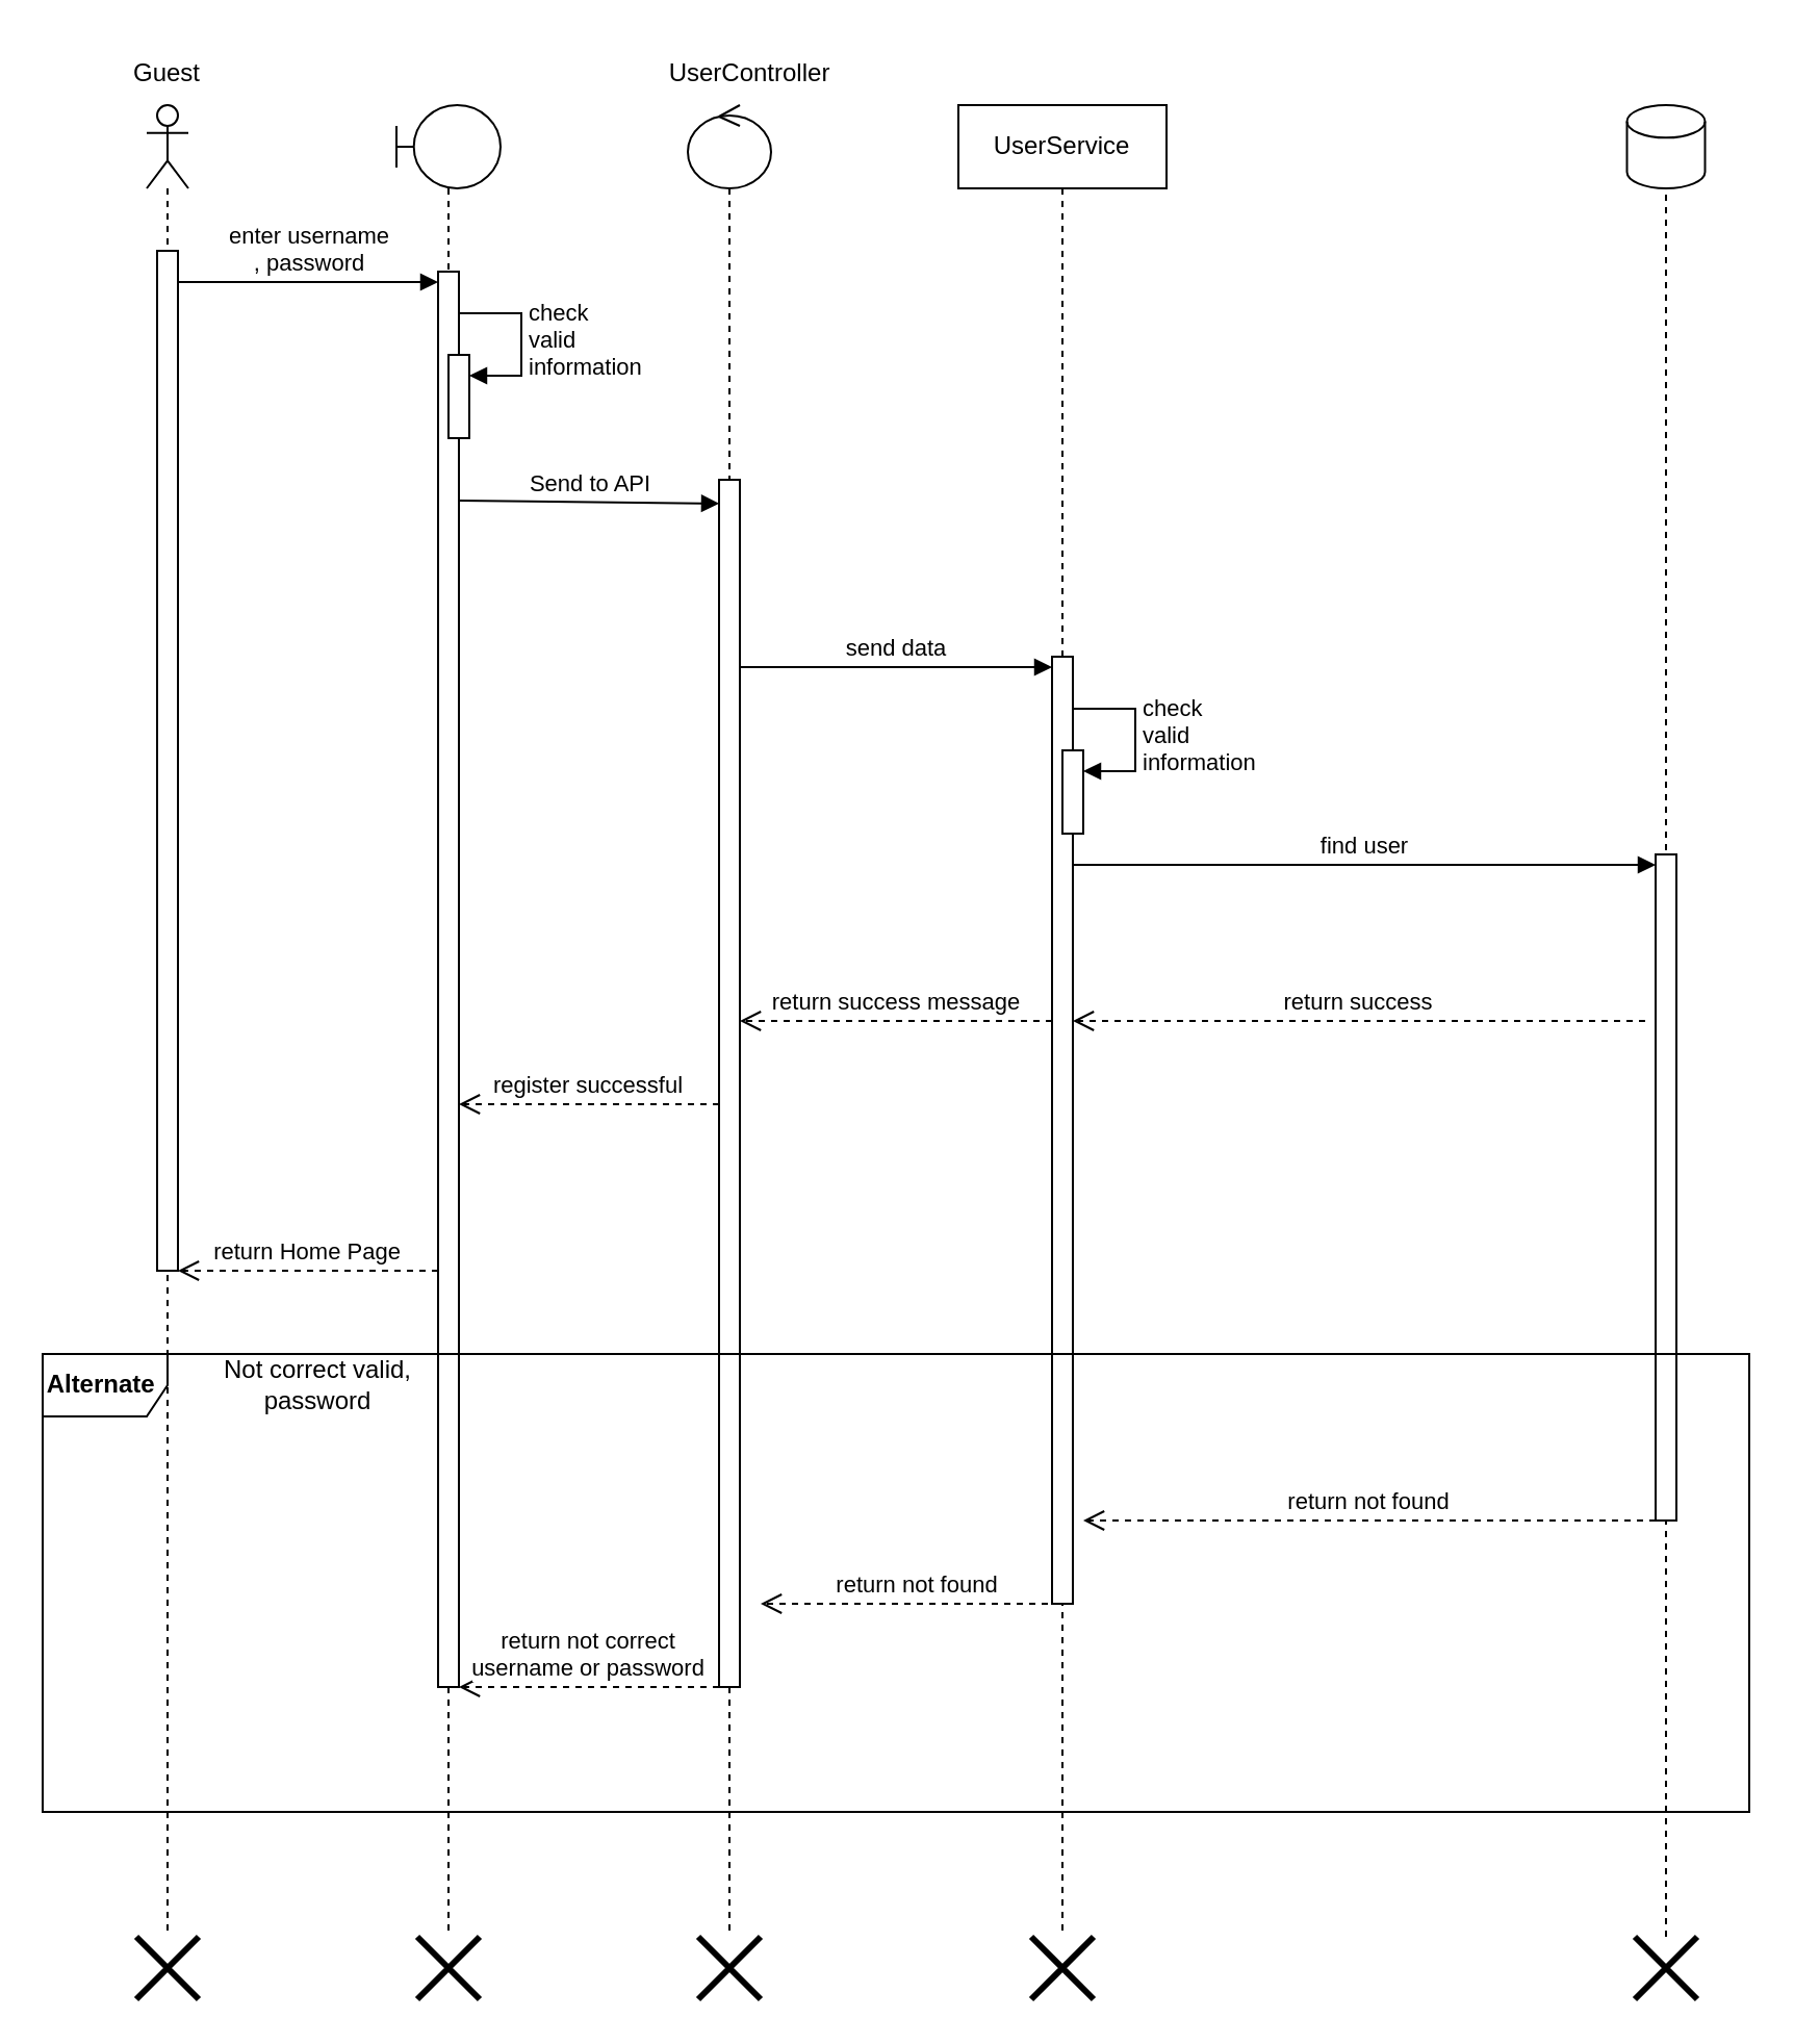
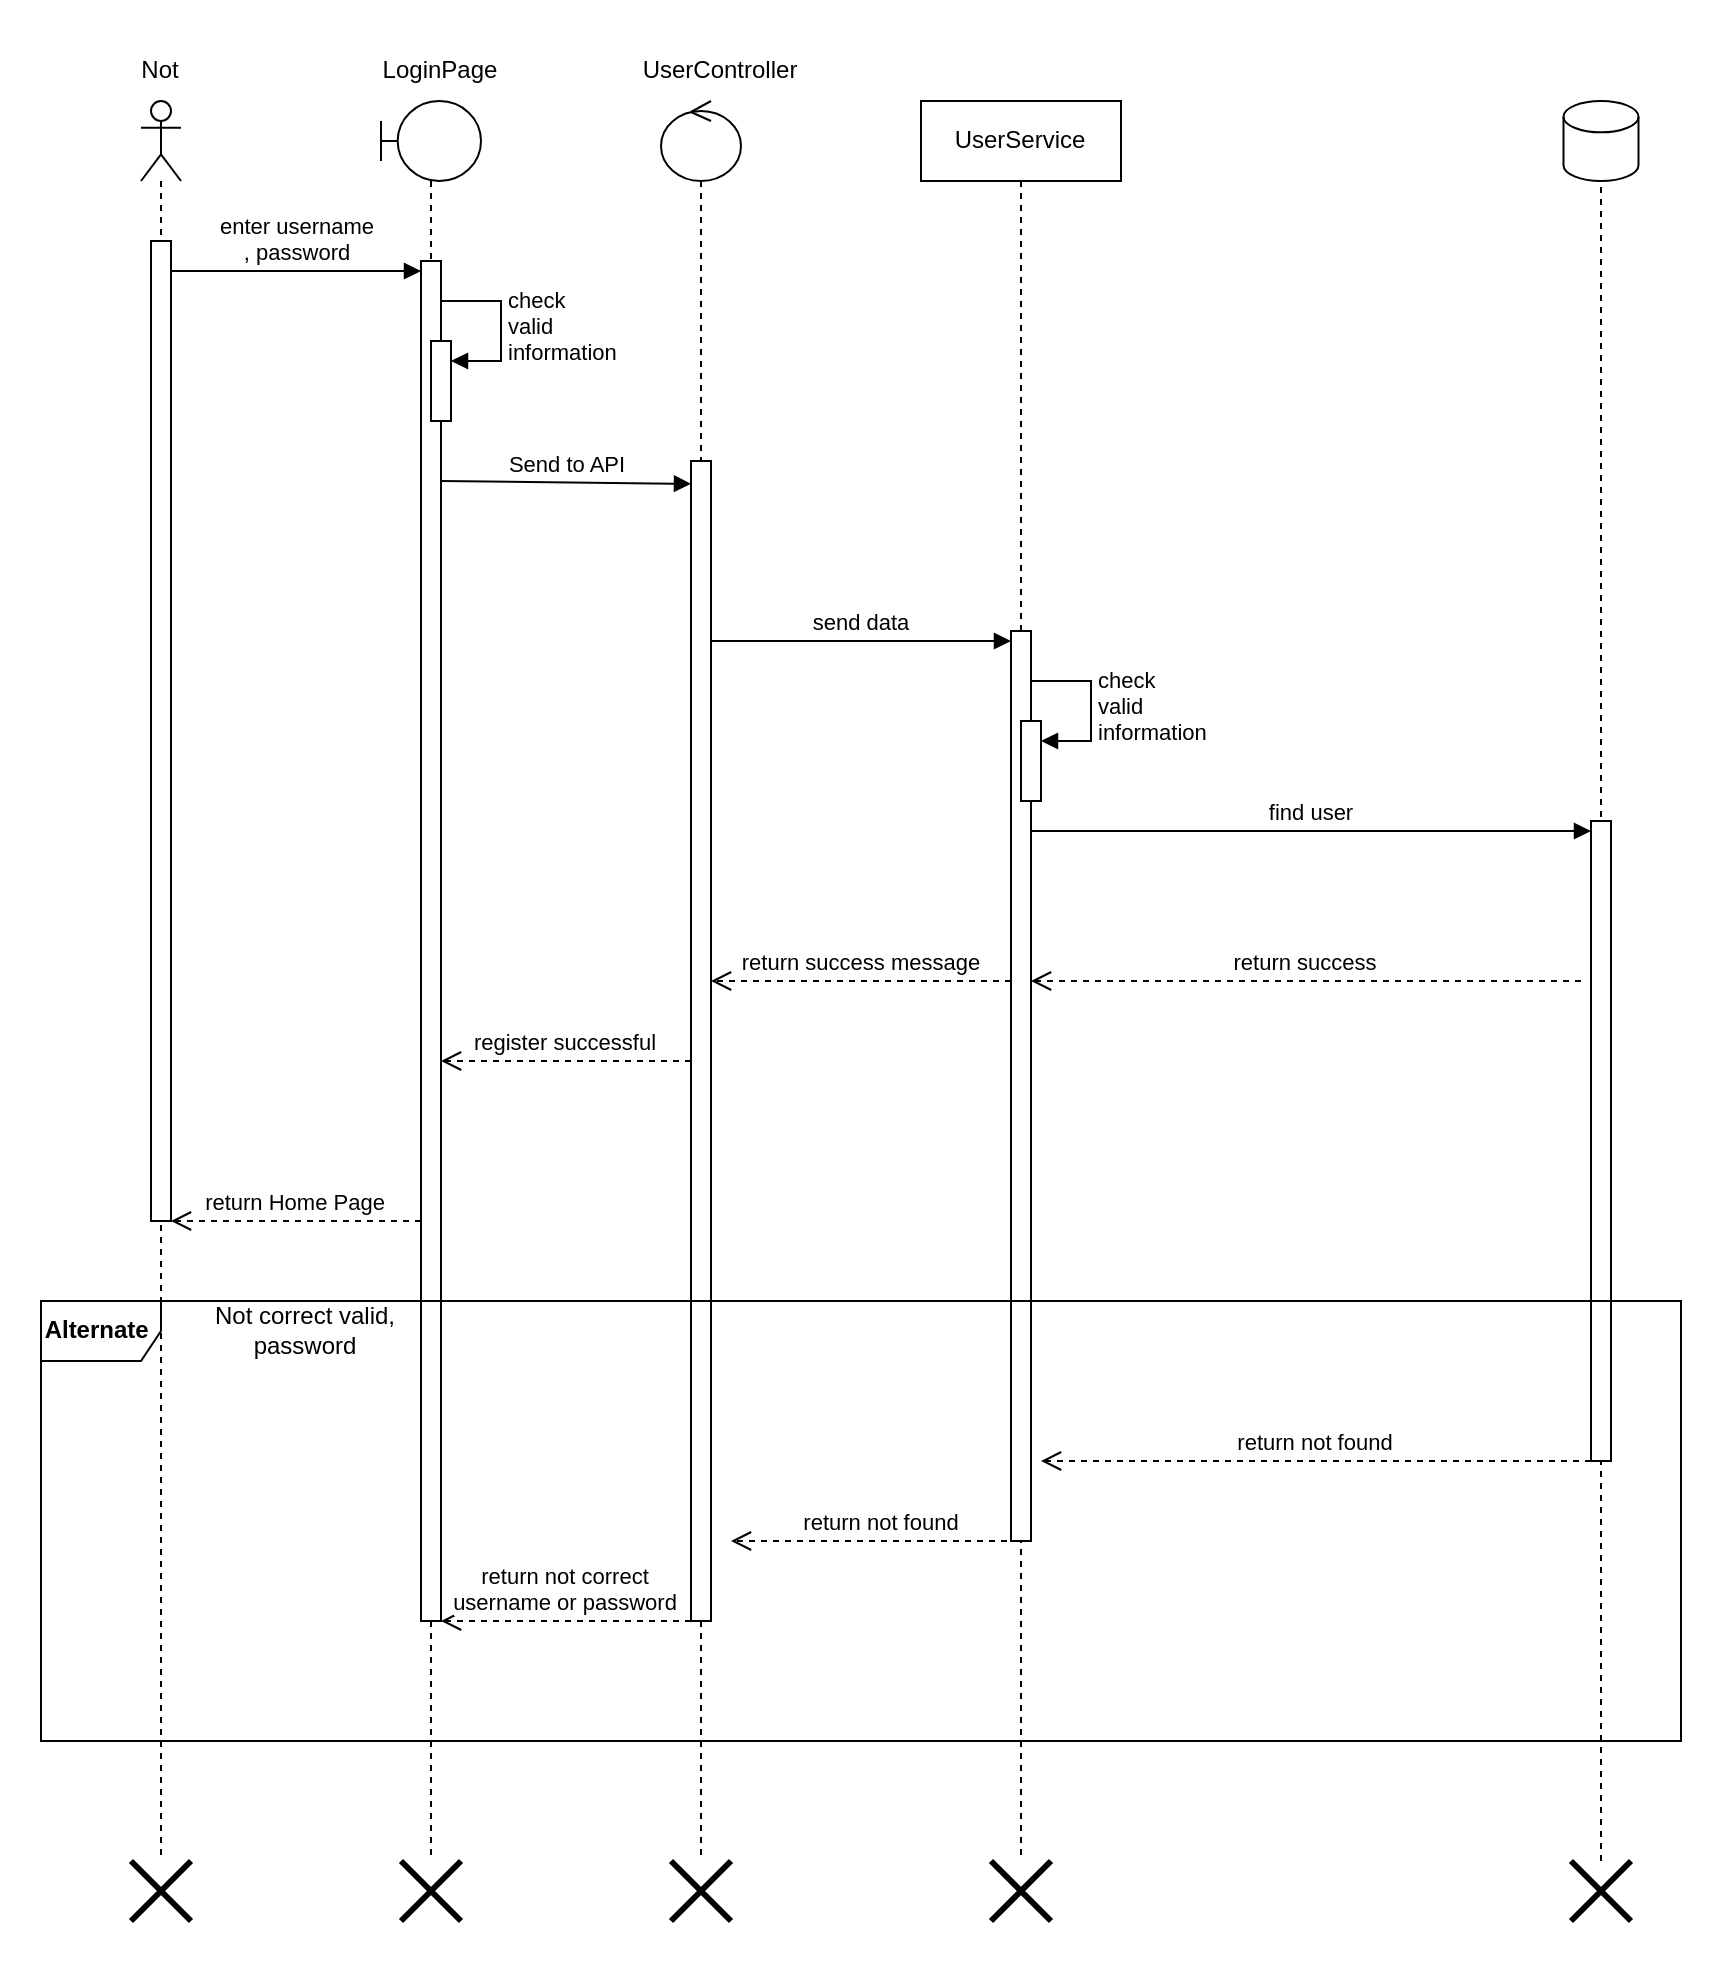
- <mxCell id="4" value="Guest" style="text;html=1;strokeColor=none;fillColor=none;align=center;verticalAlign=middle;whiteSpace=wrap;rounded=0;" parent="1" vertex="1"><mxGeometry x="50" y="20" width="60" height="30" as="geometry" /></mxCell>
+ <mxCell id="4" value="Not" style="text;html=1;strokeColor=none;fillColor=none;align=center;verticalAlign=middle;whiteSpace=wrap;rounded=0;" parent="1" vertex="1"><mxGeometry x="50" y="20" width="60" height="30" as="geometry" /></mxCell>
+ <mxCell id="9" value="LoginPage" style="text;html=1;strokeColor=none;fillColor=none;align=center;verticalAlign=middle;whiteSpace=wrap;rounded=0;" parent="1" vertex="1"><mxGeometry x="190" y="20" width="60" height="30" as="geometry" /></mxCell>
